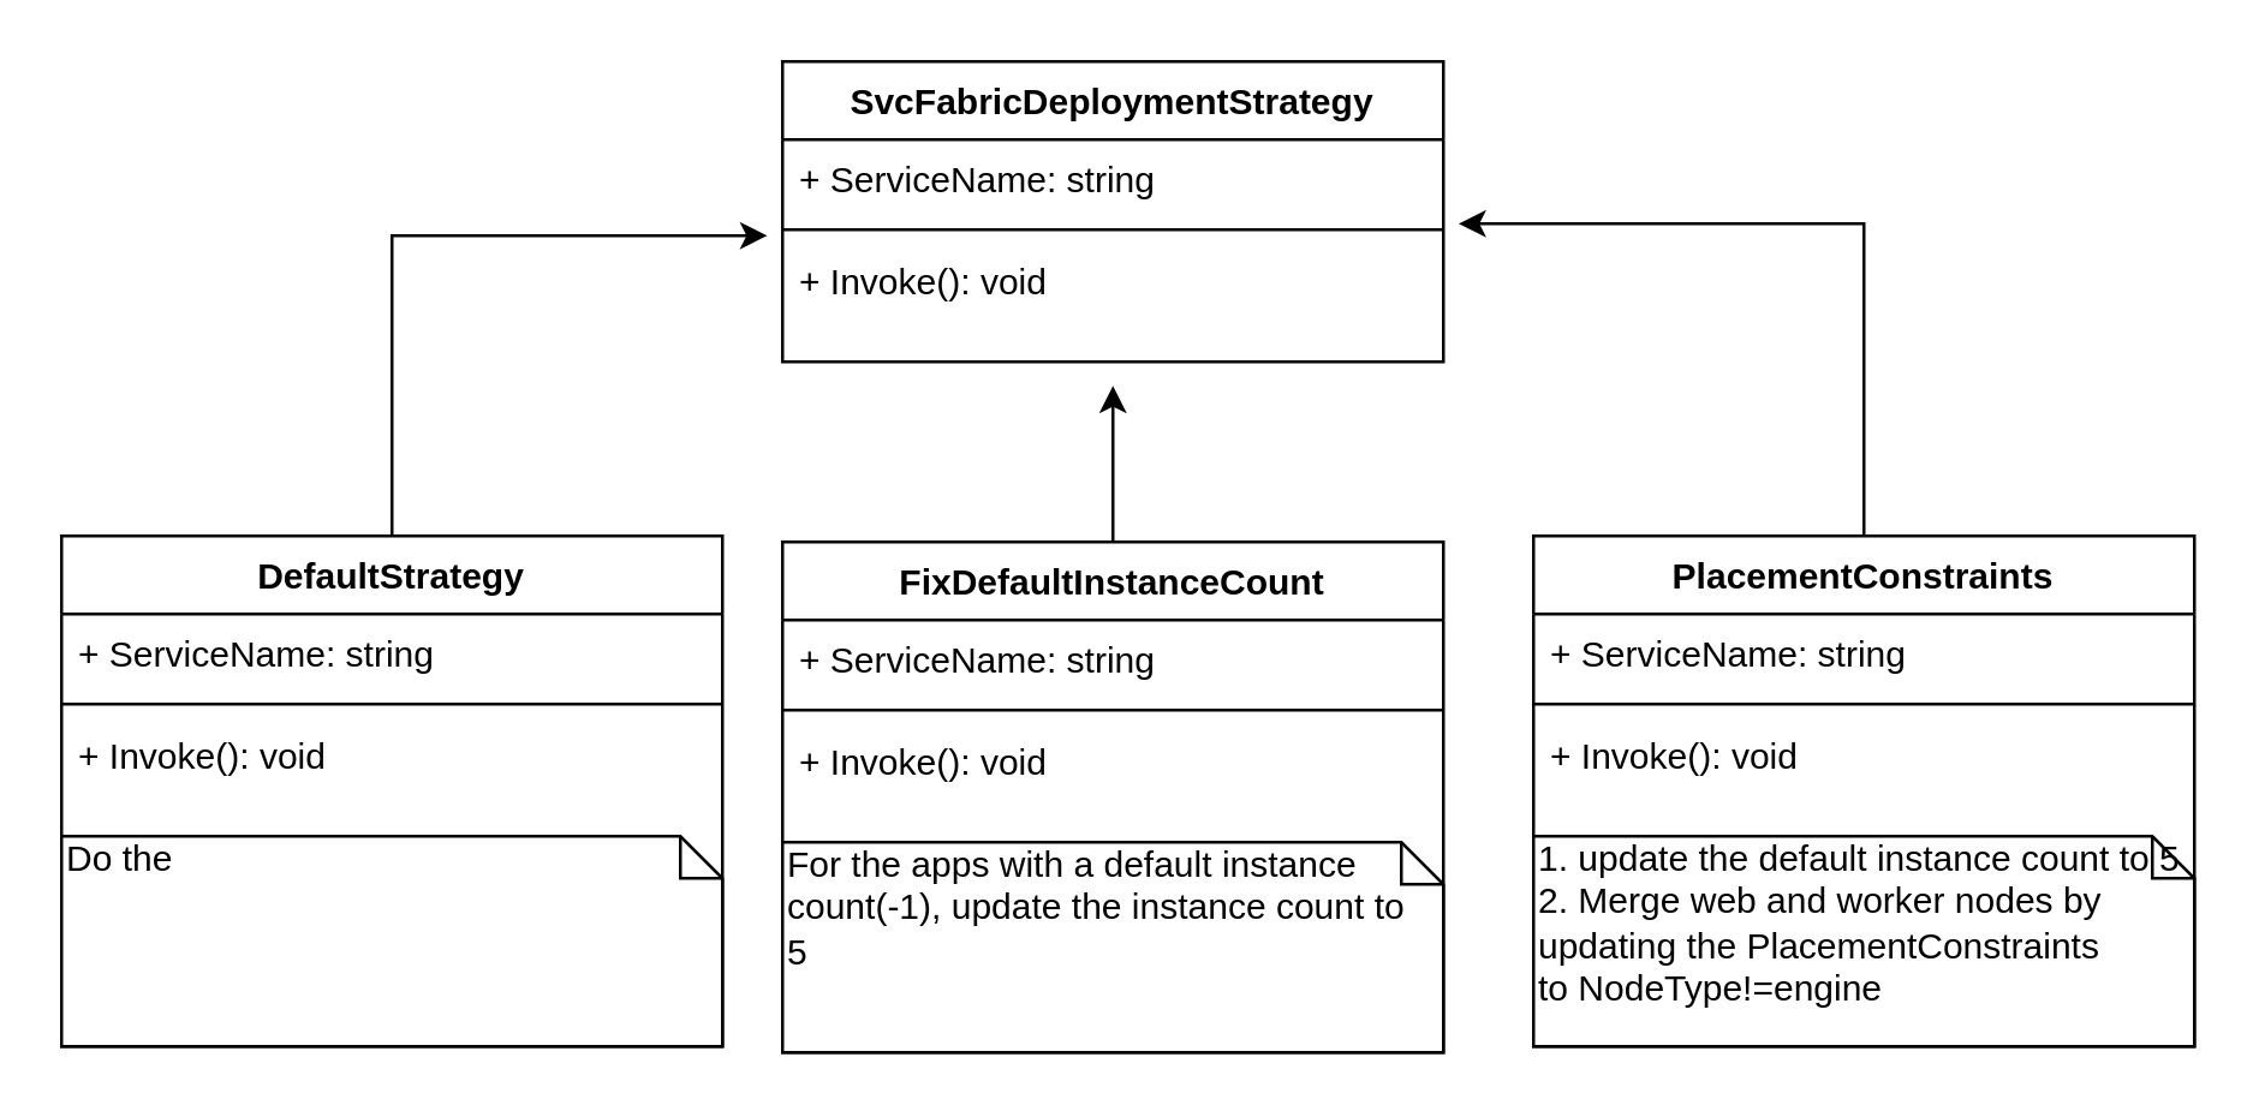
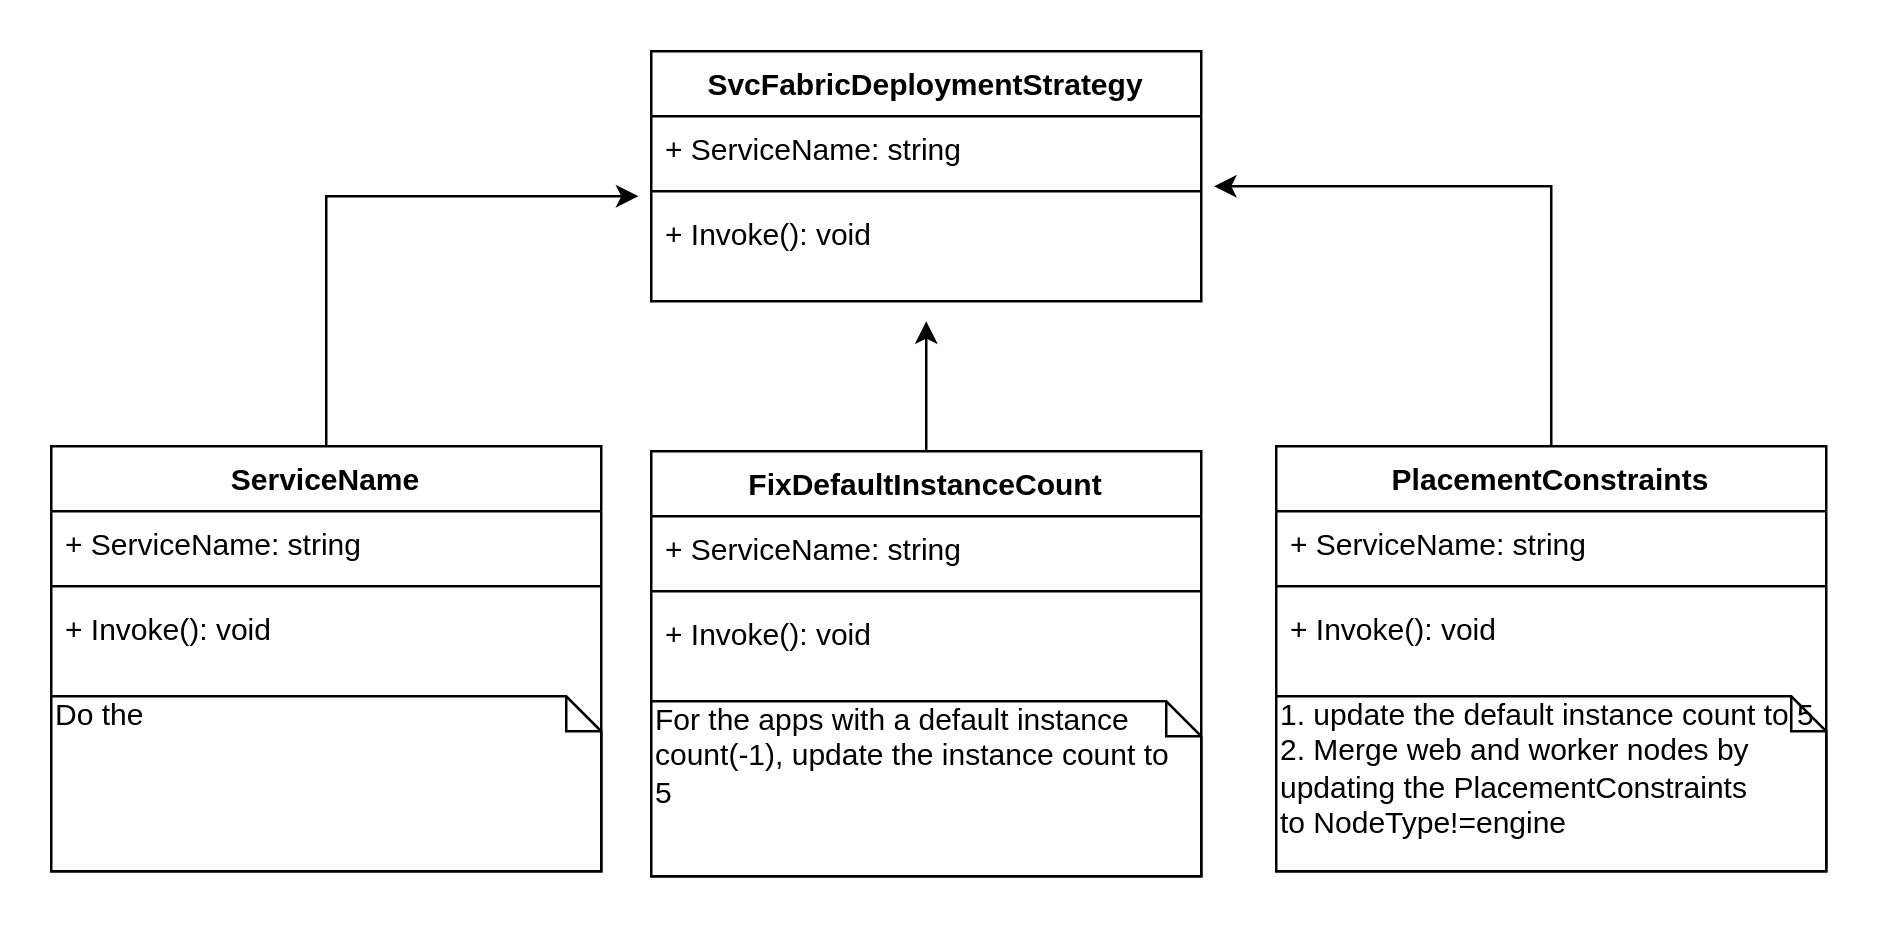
- <mxCell id="7" value="DefaultStrategy" style="swimlane;fontStyle=1;align=center;verticalAlign=top;childLayout=stackLayout;horizontal=1;startSize=26;horizontalStack=0;resizeParent=1;resizeParentMax=0;resizeLast=0;collapsible=1;marginBottom=0;" vertex="1" parent="1"><mxGeometry x="20" y="178" width="220" height="170" as="geometry" /></mxCell>
+ <mxCell id="7" value="ServiceName" style="swimlane;fontStyle=1;align=center;verticalAlign=top;childLayout=stackLayout;horizontal=1;startSize=26;horizontalStack=0;resizeParent=1;resizeParentMax=0;resizeLast=0;collapsible=1;marginBottom=0;" vertex="1" parent="1"><mxGeometry x="20" y="178" width="220" height="170" as="geometry" /></mxCell>
